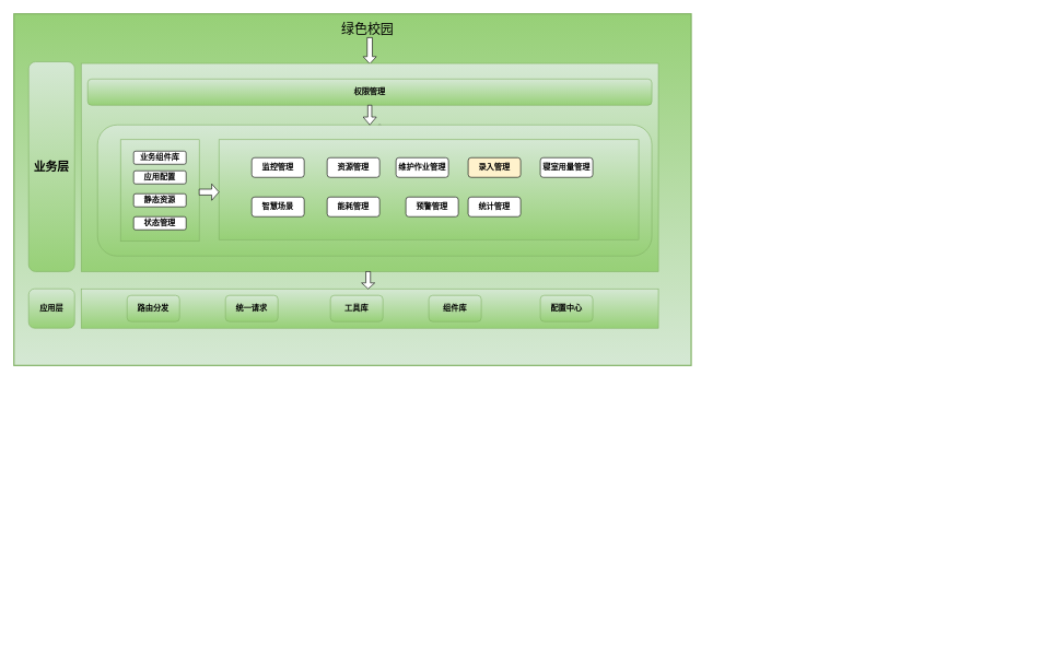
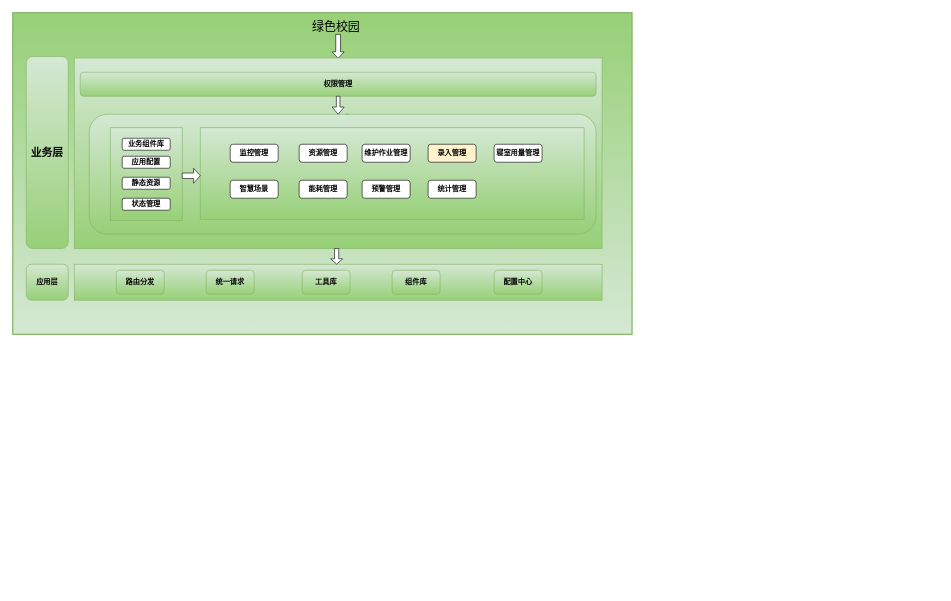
- <mxCell id="22" value="预警管理" style="rounded=1;whiteSpace=wrap;html=1;fontStyle=1" vertex="1" parent="1"><mxGeometry x="618" y="300" width="80" height="30" as="geometry" /></mxCell>
+ <mxCell id="22" value="预警管理" style="rounded=1;whiteSpace=wrap;html=1;fontStyle=1" vertex="1" parent="1"><mxGeometry x="603" y="300" width="80" height="30" as="geometry" /></mxCell>
